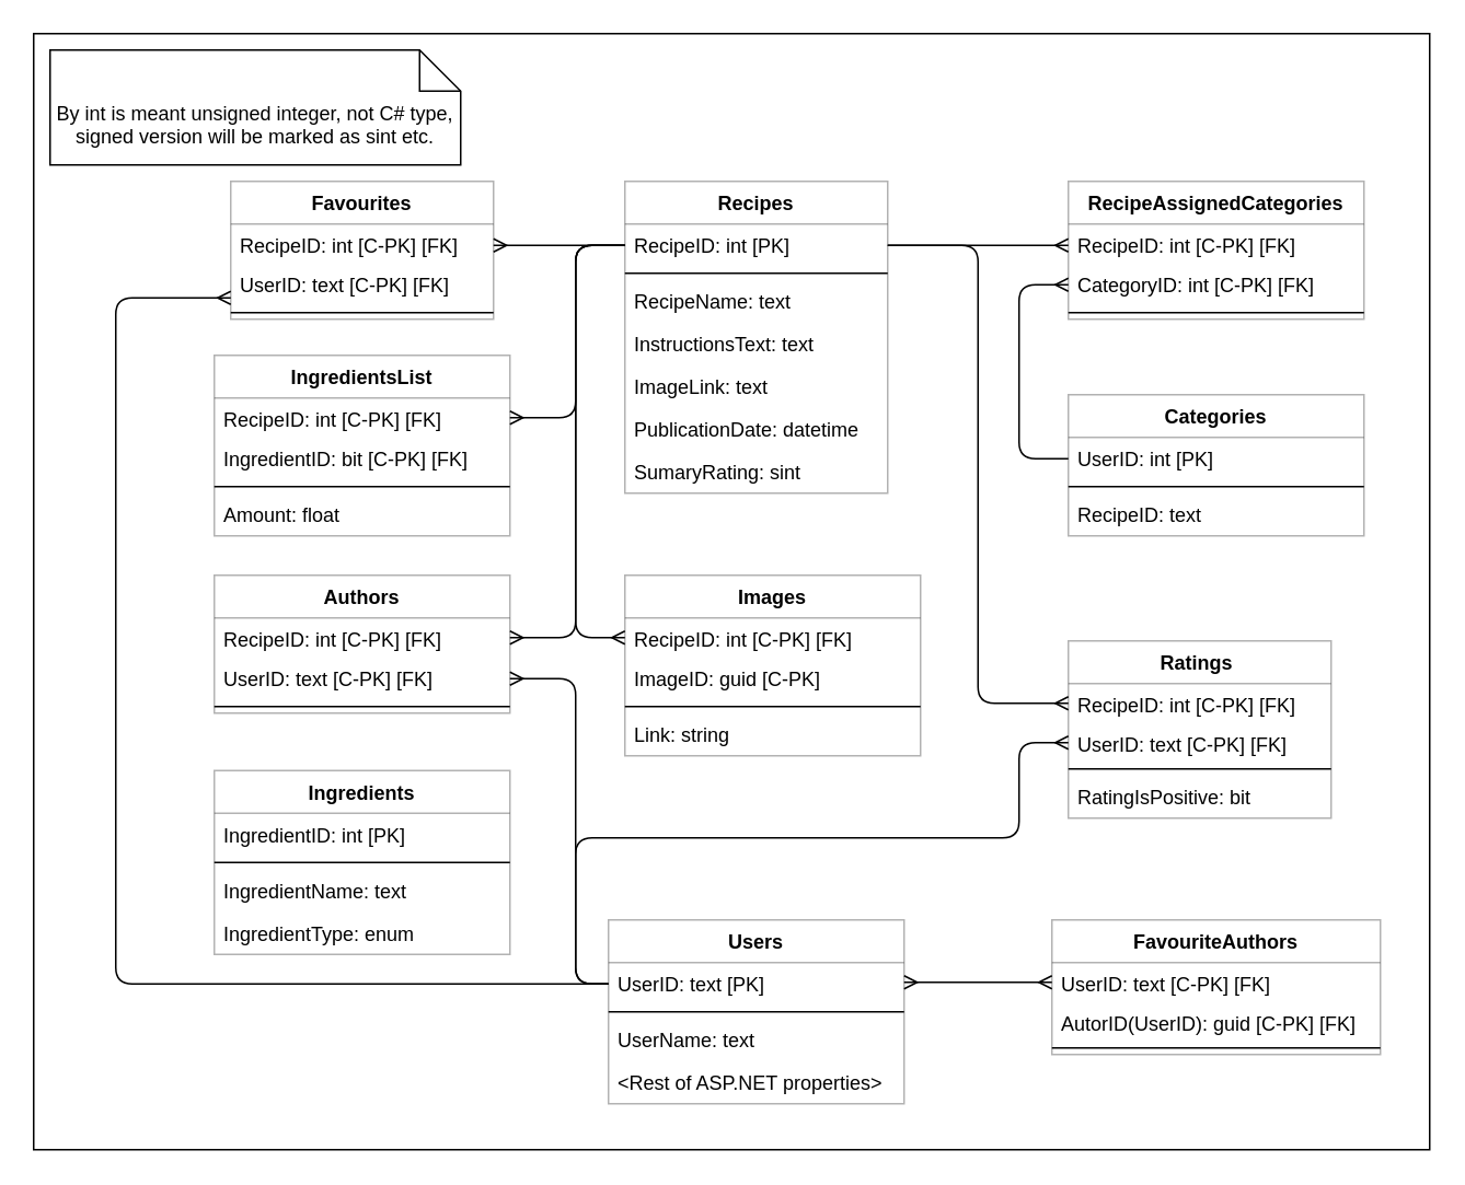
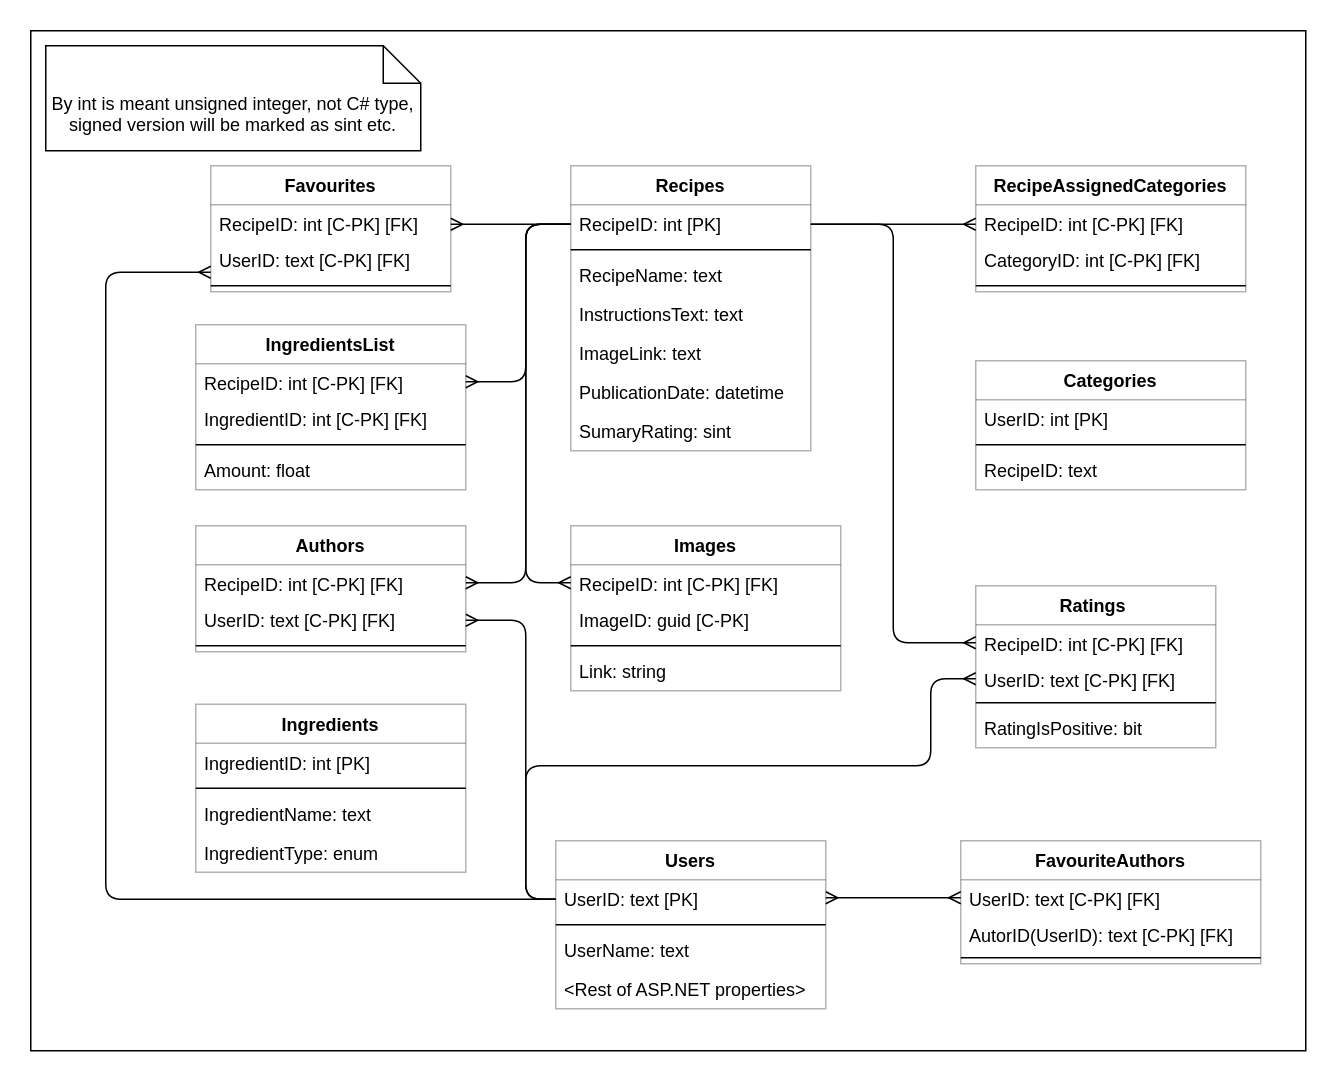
- <mxCell id="33" style="edgeStyle=orthogonalEdgeStyle;orthogonalLoop=1;jettySize=auto;html=1;endArrow=none;endFill=0;startArrow=ERmany;startFill=0;" parent="1" source="26" target="21" edge="1"><mxGeometry relative="1" as="geometry"><Array as="points"><mxPoint x="620" y="173" /><mxPoint x="620" y="279" /></Array></mxGeometry></mxCell>
- <mxCell id="53" value="IngredientID: bit [C-PK] [FK]" style="text;strokeColor=none;fillColor=none;align=left;verticalAlign=top;spacingLeft=4;spacingRight=4;overflow=hidden;rotatable=0;points=[[0,0.5],[1,0.5]];portConstraint=eastwest;" parent="51" vertex="1"><mxGeometry y="50" width="180" height="26" as="geometry" /></mxCell>
+ <mxCell id="53" value="IngredientID: int [C-PK] [FK]" style="text;strokeColor=none;fillColor=none;align=left;verticalAlign=top;spacingLeft=4;spacingRight=4;overflow=hidden;rotatable=0;points=[[0,0.5],[1,0.5]];portConstraint=eastwest;" parent="51" vertex="1"><mxGeometry y="50" width="180" height="26" as="geometry" /></mxCell>
- <mxCell id="59" value="AutorID(UserID): guid [C-PK] [FK]" style="text;strokeColor=none;align=left;verticalAlign=top;spacingLeft=4;spacingRight=4;overflow=hidden;rotatable=0;points=[[0,0.5],[1,0.5]];portConstraint=eastwest;" parent="57" vertex="1"><mxGeometry y="50" width="200" height="24" as="geometry" /></mxCell>
+ <mxCell id="59" value="AutorID(UserID): text [C-PK] [FK]" style="text;strokeColor=none;align=left;verticalAlign=top;spacingLeft=4;spacingRight=4;overflow=hidden;rotatable=0;points=[[0,0.5],[1,0.5]];portConstraint=eastwest;" parent="57" vertex="1"><mxGeometry y="50" width="200" height="24" as="geometry" /></mxCell>
